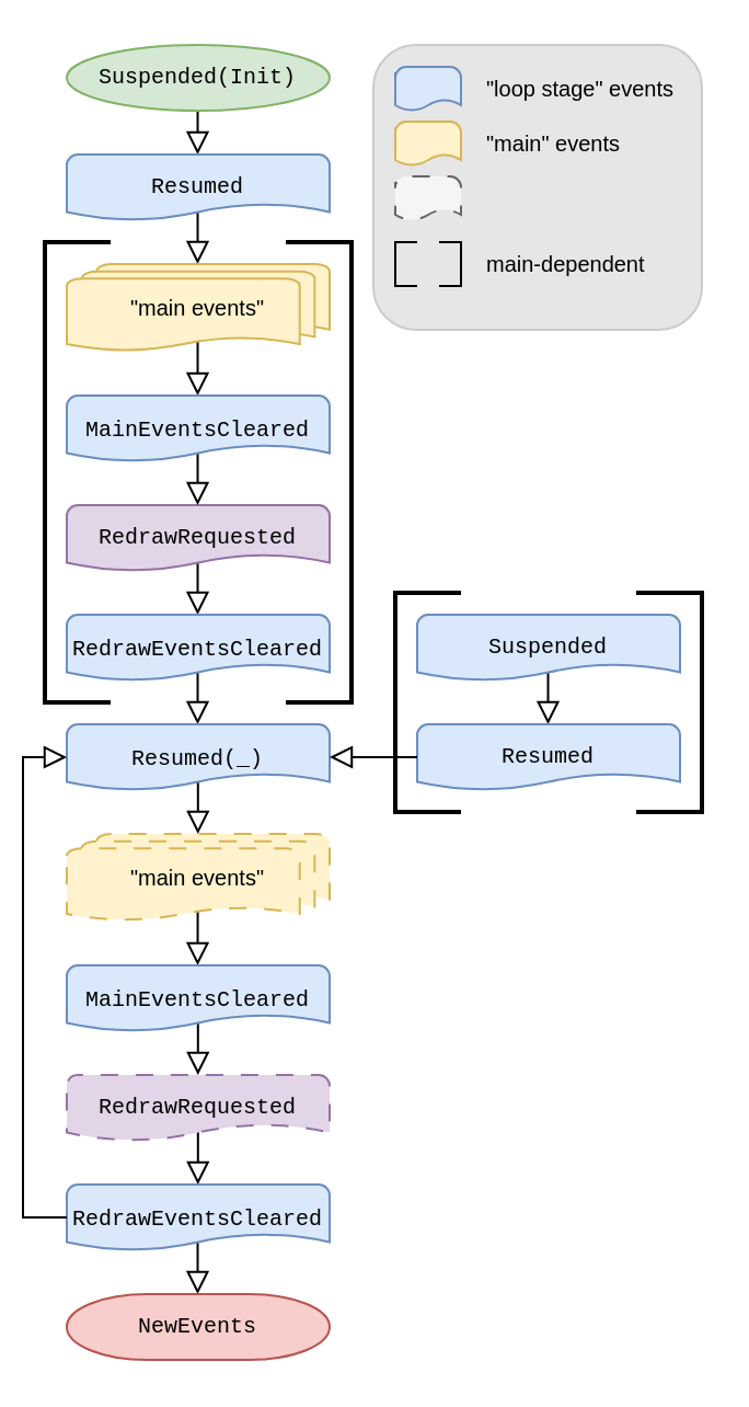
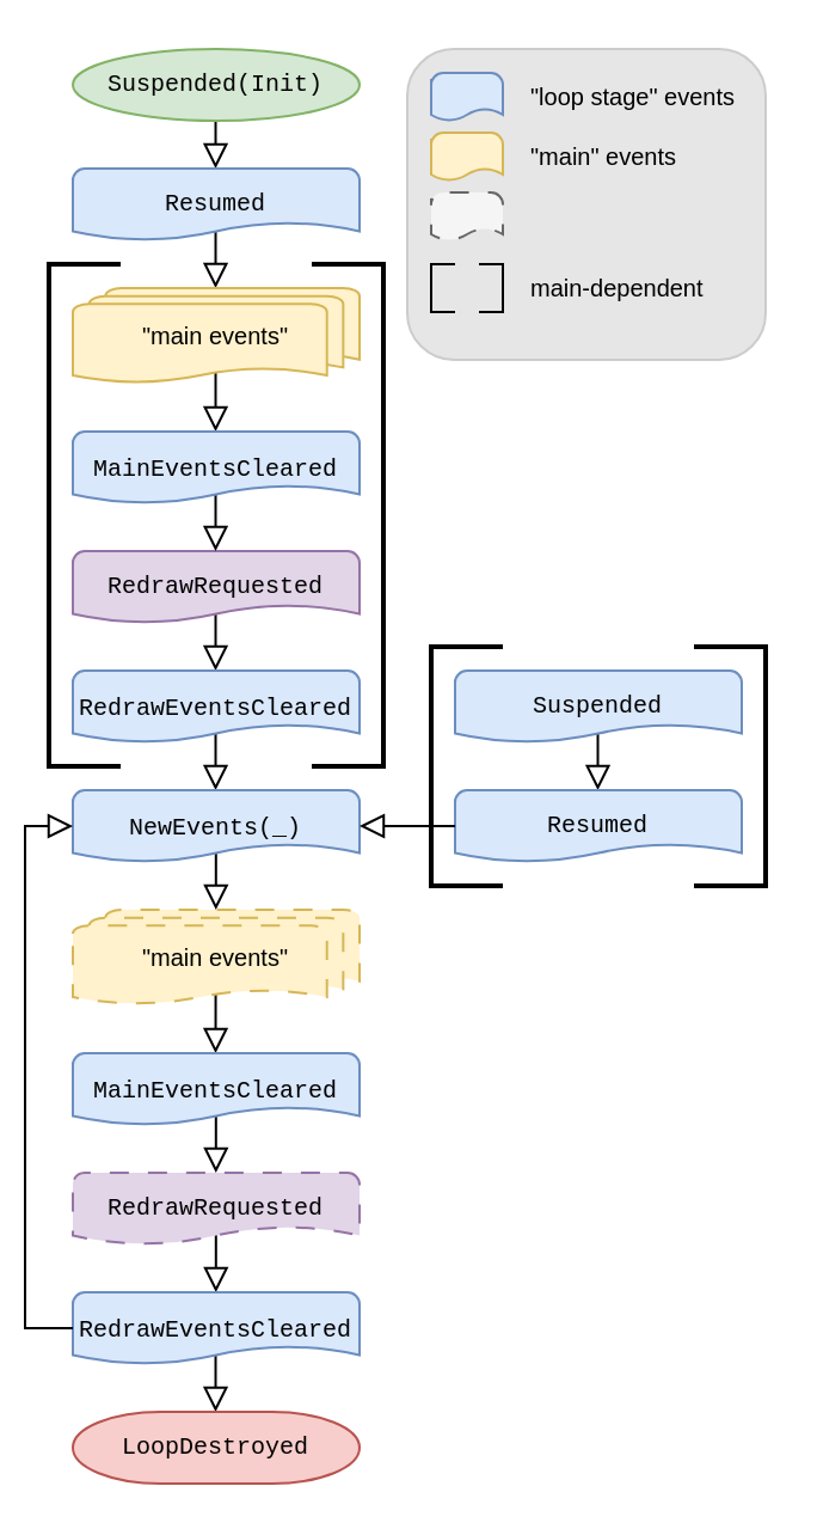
- <mxCell id="16" value="&lt;font style=&quot;font-size: 10px;&quot; face=&quot;Courier New&quot;&gt;Resumed(_)&lt;/font&gt;" style="strokeWidth=1;html=1;shape=mxgraph.flowchart.document2;whiteSpace=wrap;size=0.25;fillColor=#dae8fc;strokeColor=#6c8ebf;" vertex="1" parent="1"><mxGeometry x="30" y="330" width="120" height="30" as="geometry" /></mxCell>
+ <mxCell id="16" value="&lt;font style=&quot;font-size: 10px;&quot; face=&quot;Courier New&quot;&gt;NewEvents(_)&lt;/font&gt;" style="strokeWidth=1;html=1;shape=mxgraph.flowchart.document2;whiteSpace=wrap;size=0.25;fillColor=#dae8fc;strokeColor=#6c8ebf;" vertex="1" parent="1"><mxGeometry x="30" y="330" width="120" height="30" as="geometry" /></mxCell>
- <mxCell id="23" value="&lt;font face=&quot;Courier New&quot;&gt;NewEvents&lt;/font&gt;" style="strokeWidth=1;html=1;shape=mxgraph.flowchart.terminator;whiteSpace=wrap;fontSize=10;fillColor=#f8cecc;strokeColor=#b85450;" vertex="1" parent="1"><mxGeometry x="30" y="590" width="120" height="30" as="geometry" /></mxCell>
+ <mxCell id="23" value="&lt;font face=&quot;Courier New&quot;&gt;LoopDestroyed&lt;/font&gt;" style="strokeWidth=1;html=1;shape=mxgraph.flowchart.terminator;whiteSpace=wrap;fontSize=10;fillColor=#f8cecc;strokeColor=#b85450;" vertex="1" parent="1"><mxGeometry x="30" y="590" width="120" height="30" as="geometry" /></mxCell>
